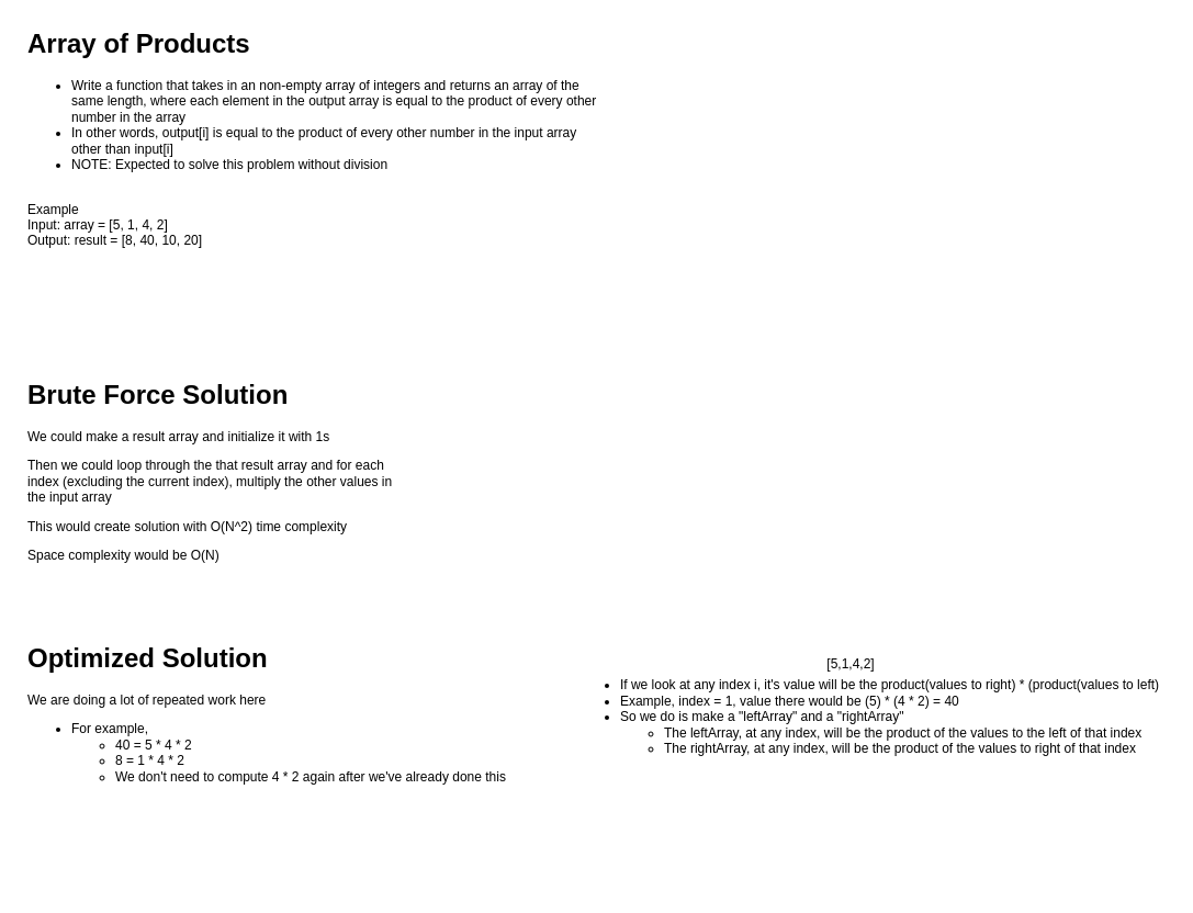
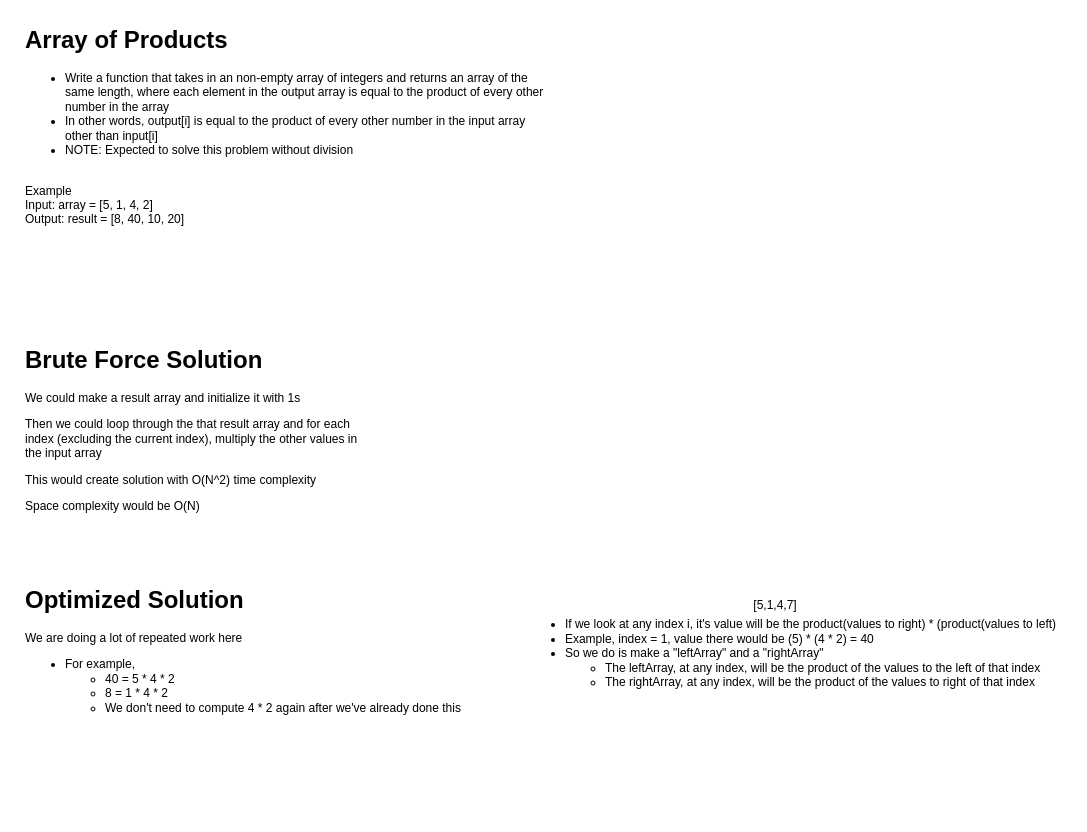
- <mxCell id="5" value="[5,1,4,2]" style="text;html=1;strokeColor=none;fillColor=none;align=center;verticalAlign=middle;whiteSpace=wrap;rounded=0;" vertex="1" parent="1"><mxGeometry x="670" y="590" width="210" height="30" as="geometry" /></mxCell>
+ <mxCell id="5" value="[5,1,4,7]" style="text;html=1;strokeColor=none;fillColor=none;align=center;verticalAlign=middle;whiteSpace=wrap;rounded=0;" vertex="1" parent="1"><mxGeometry x="670" y="590" width="210" height="30" as="geometry" /></mxCell>
